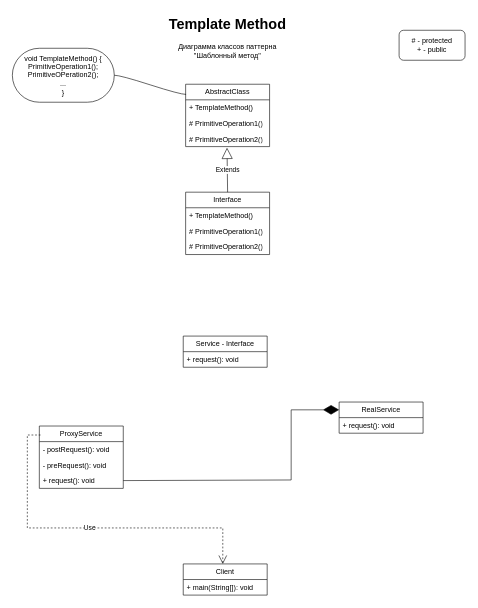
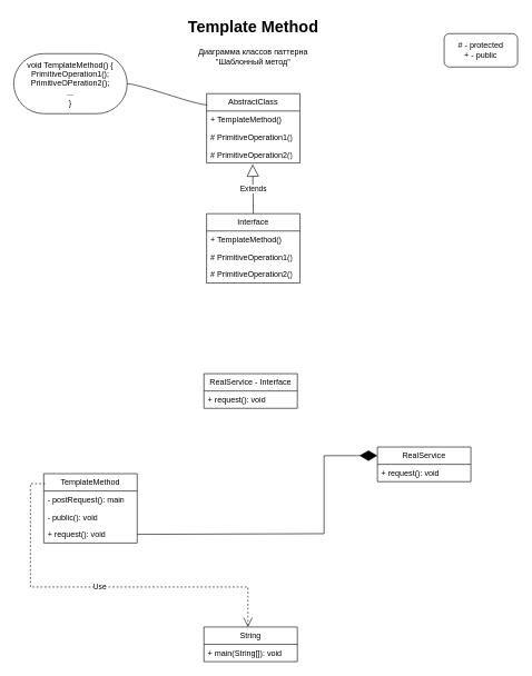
- <mxCell id="15" value="Service - Interface" style="swimlane;fontStyle=0;childLayout=stackLayout;horizontal=1;startSize=26;fillColor=none;horizontalStack=0;resizeParent=1;resizeParentMax=0;resizeLast=0;collapsible=1;marginBottom=0;whiteSpace=wrap;html=1;" vertex="1" parent="1"><mxGeometry x="305" y="560" width="140" height="52" as="geometry" /></mxCell>
+ <mxCell id="15" value="RealService - Interface" style="swimlane;fontStyle=0;childLayout=stackLayout;horizontal=1;startSize=26;fillColor=none;horizontalStack=0;resizeParent=1;resizeParentMax=0;resizeLast=0;collapsible=1;marginBottom=0;whiteSpace=wrap;html=1;" vertex="1" parent="1"><mxGeometry x="305" y="560" width="140" height="52" as="geometry" /></mxCell>
- <mxCell id="19" value="ProxyService" style="swimlane;fontStyle=0;childLayout=stackLayout;horizontal=1;startSize=26;fillColor=none;horizontalStack=0;resizeParent=1;resizeParentMax=0;resizeLast=0;collapsible=1;marginBottom=0;whiteSpace=wrap;html=1;" vertex="1" parent="1"><mxGeometry x="65" y="710" width="140" height="104" as="geometry" /></mxCell>
+ <mxCell id="19" value="TemplateMethod" style="swimlane;fontStyle=0;childLayout=stackLayout;horizontal=1;startSize=26;fillColor=none;horizontalStack=0;resizeParent=1;resizeParentMax=0;resizeLast=0;collapsible=1;marginBottom=0;whiteSpace=wrap;html=1;" vertex="1" parent="1"><mxGeometry x="65" y="710" width="140" height="104" as="geometry" /></mxCell>
- <mxCell id="20" value="- postRequest(): void" style="text;strokeColor=none;fillColor=none;align=left;verticalAlign=top;spacingLeft=4;spacingRight=4;overflow=hidden;rotatable=0;points=[[0,0.5],[1,0.5]];portConstraint=eastwest;whiteSpace=wrap;html=1;" vertex="1" parent="19"><mxGeometry y="26" width="140" height="26" as="geometry" /></mxCell>
+ <mxCell id="20" value="- postRequest(): main" style="text;strokeColor=none;fillColor=none;align=left;verticalAlign=top;spacingLeft=4;spacingRight=4;overflow=hidden;rotatable=0;points=[[0,0.5],[1,0.5]];portConstraint=eastwest;whiteSpace=wrap;html=1;" vertex="1" parent="19"><mxGeometry y="26" width="140" height="26" as="geometry" /></mxCell>
- <mxCell id="21" value="- preRequest(): void" style="text;strokeColor=none;fillColor=none;align=left;verticalAlign=top;spacingLeft=4;spacingRight=4;overflow=hidden;rotatable=0;points=[[0,0.5],[1,0.5]];portConstraint=eastwest;whiteSpace=wrap;html=1;" vertex="1" parent="19"><mxGeometry y="52" width="140" height="26" as="geometry" /></mxCell>
+ <mxCell id="21" value="- public(): void" style="text;strokeColor=none;fillColor=none;align=left;verticalAlign=top;spacingLeft=4;spacingRight=4;overflow=hidden;rotatable=0;points=[[0,0.5],[1,0.5]];portConstraint=eastwest;whiteSpace=wrap;html=1;" vertex="1" parent="19"><mxGeometry y="52" width="140" height="26" as="geometry" /></mxCell>
- <mxCell id="23" value="Client" style="swimlane;fontStyle=0;childLayout=stackLayout;horizontal=1;startSize=26;fillColor=none;horizontalStack=0;resizeParent=1;resizeParentMax=0;resizeLast=0;collapsible=1;marginBottom=0;whiteSpace=wrap;html=1;" vertex="1" parent="1"><mxGeometry x="305" y="940" width="140" height="52" as="geometry" /></mxCell>
+ <mxCell id="23" value="String" style="swimlane;fontStyle=0;childLayout=stackLayout;horizontal=1;startSize=26;fillColor=none;horizontalStack=0;resizeParent=1;resizeParentMax=0;resizeLast=0;collapsible=1;marginBottom=0;whiteSpace=wrap;html=1;" vertex="1" parent="1"><mxGeometry x="305" y="940" width="140" height="52" as="geometry" /></mxCell>
